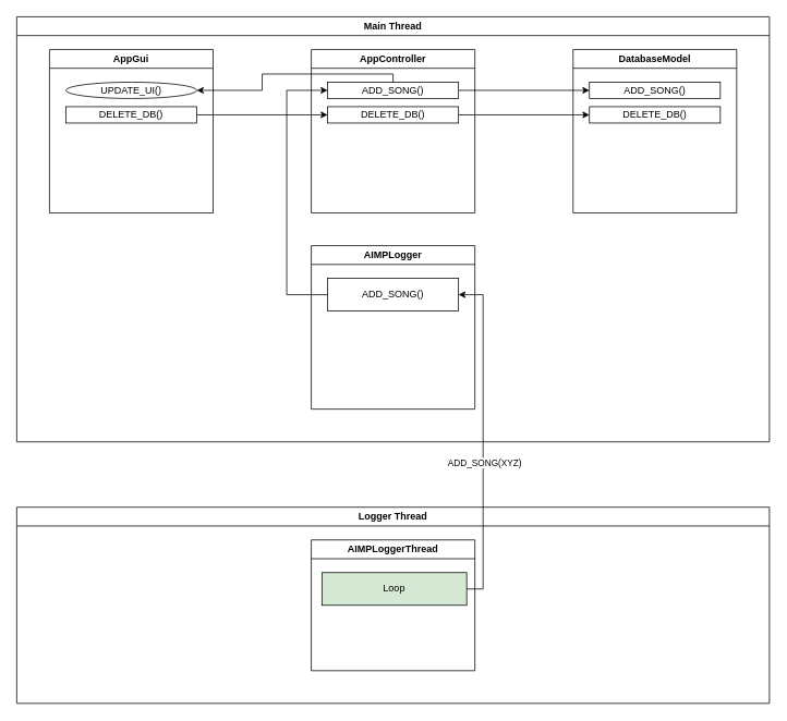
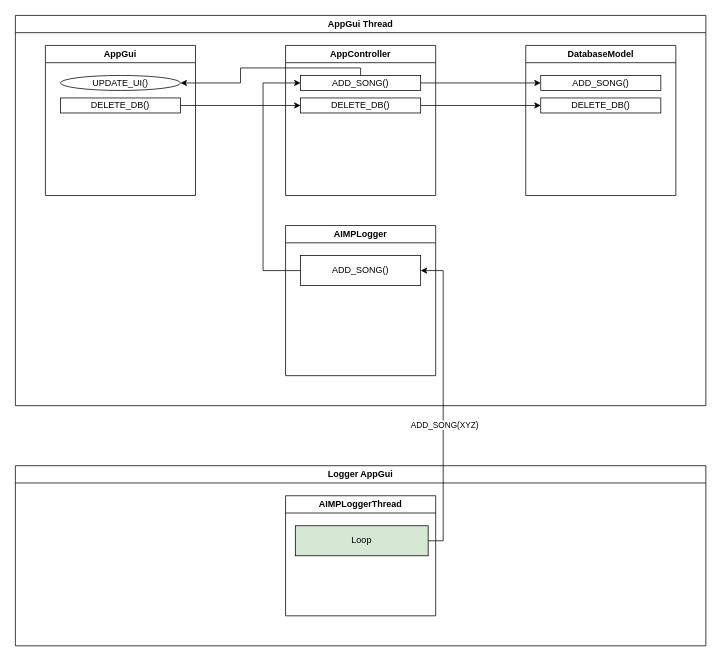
- <mxCell id="5" value="Main Thread" style="swimlane;whiteSpace=wrap;html=1;" vertex="1" parent="1"><mxGeometry x="20" y="20" width="920" height="520" as="geometry" /></mxCell>
+ <mxCell id="5" value="AppGui Thread" style="swimlane;whiteSpace=wrap;html=1;" vertex="1" parent="1"><mxGeometry x="20" y="20" width="920" height="520" as="geometry" /></mxCell>
- <mxCell id="19" value="Logger Thread" style="swimlane;whiteSpace=wrap;html=1;" vertex="1" parent="1"><mxGeometry x="20" y="620" width="920" height="240" as="geometry" /></mxCell>
+ <mxCell id="19" value="Logger AppGui" style="swimlane;whiteSpace=wrap;html=1;" vertex="1" parent="1"><mxGeometry x="20" y="620" width="920" height="240" as="geometry" /></mxCell>
